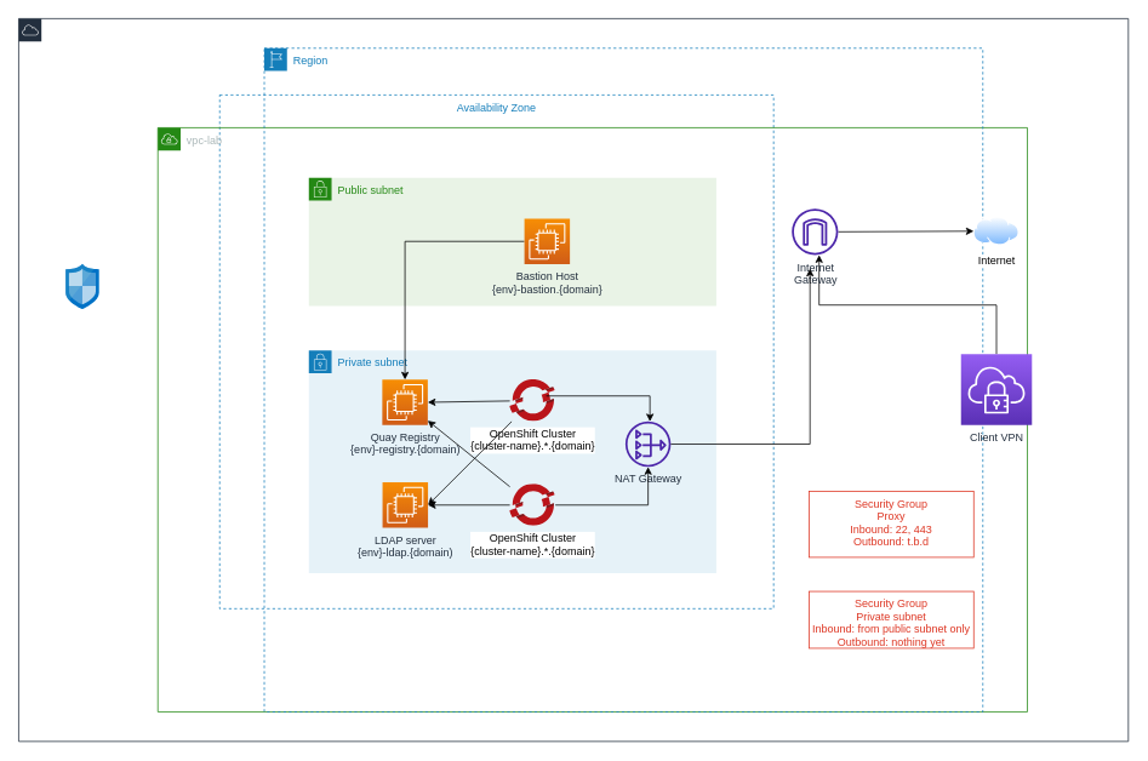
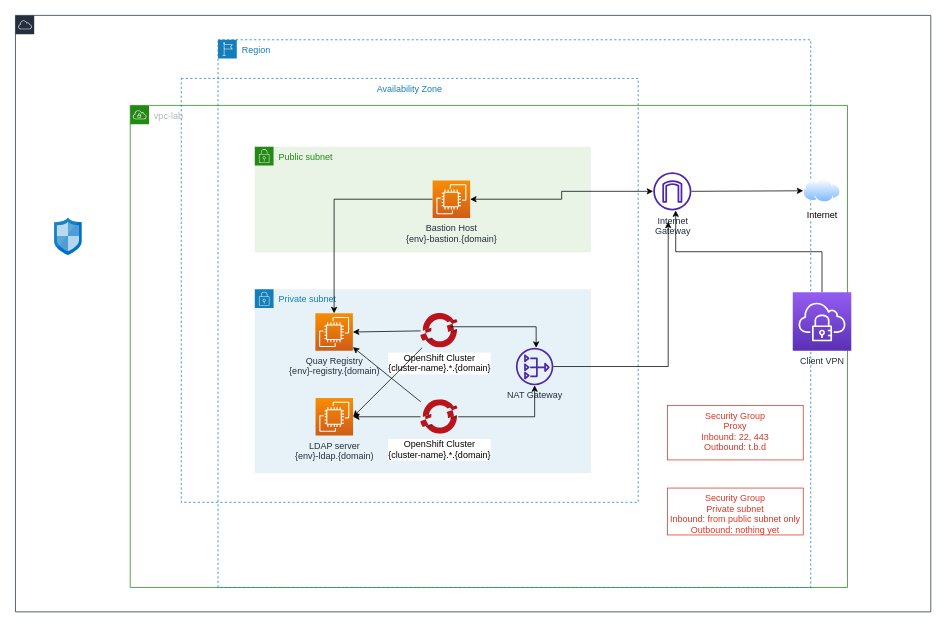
+ <mxCell id="19" style="rounded=0;orthogonalLoop=1;jettySize=auto;html=1;jumpStyle=sharp;edgeStyle=orthogonalEdgeStyle;startArrow=classic;startFill=1;" parent="3" source="22" target="18" edge="1"><mxGeometry relative="1" as="geometry" /></mxCell>
